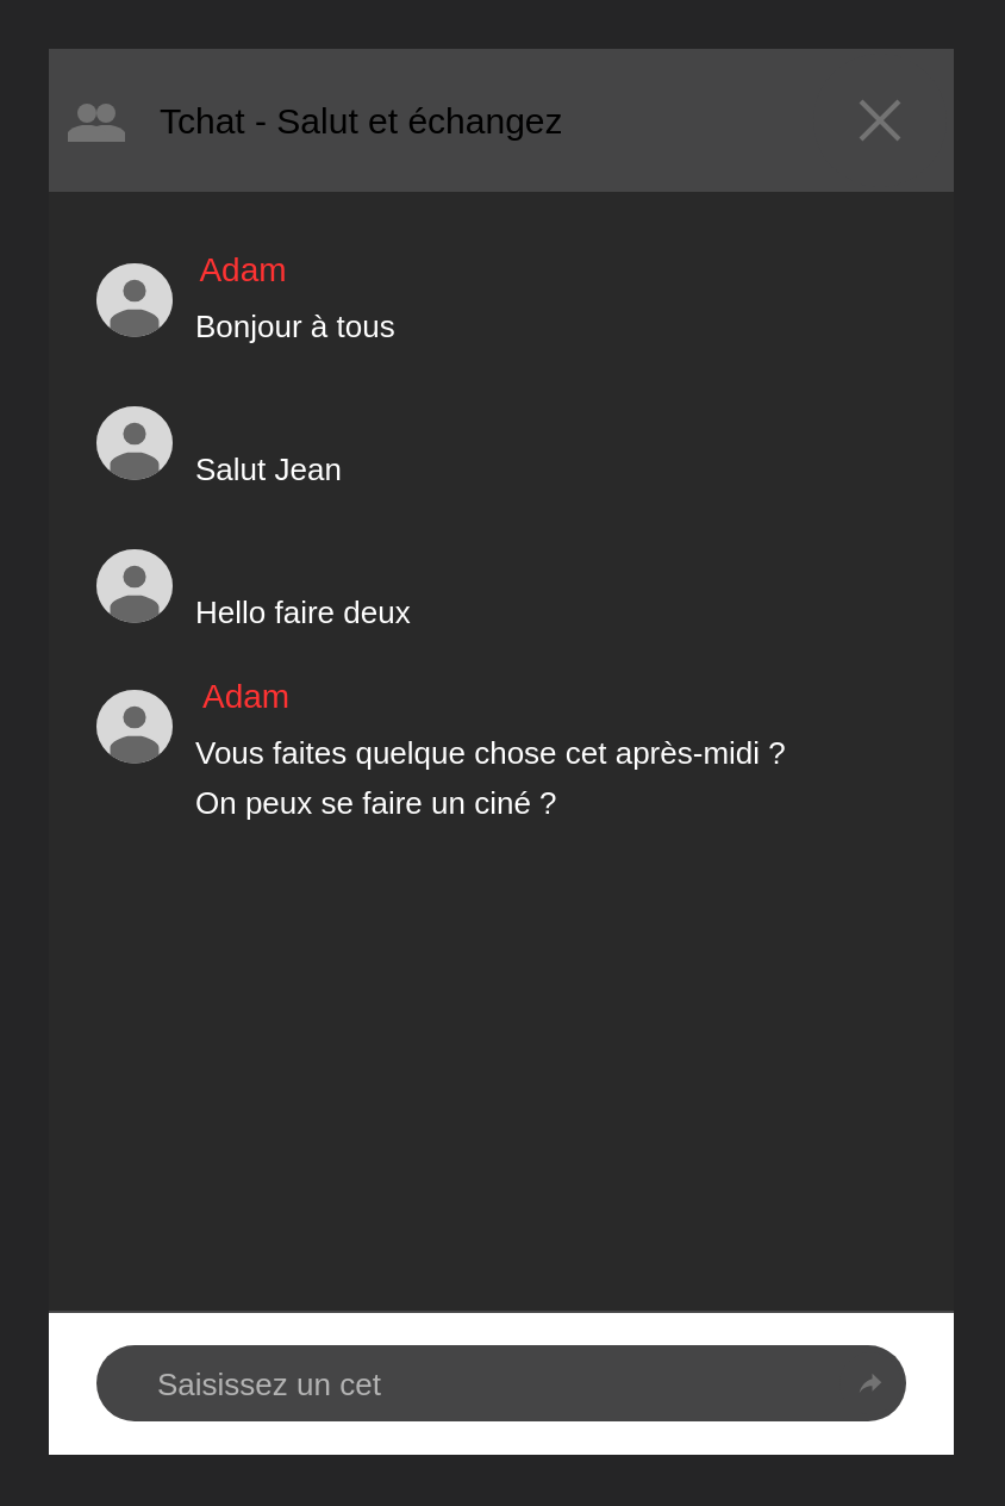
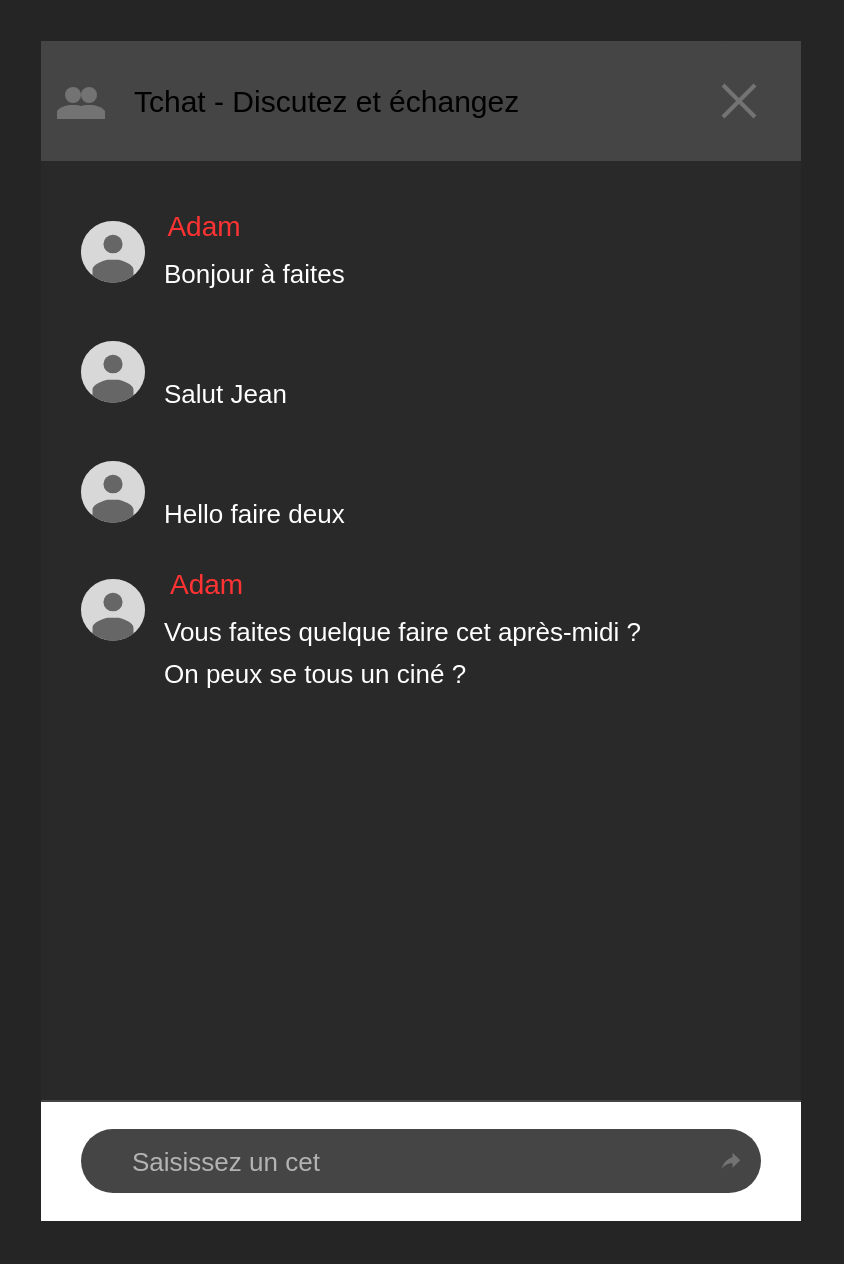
- <mxCell id="4" value="Tchat - Salut et échangez" style="text;html=1;strokeColor=none;fillColor=none;align=left;verticalAlign=middle;whiteSpace=wrap;rounded=0;fontSize=15;" parent="1" vertex="1"><mxGeometry x="65" y="40" width="290" height="20" as="geometry" /></mxCell>
+ <mxCell id="4" value="Tchat - Discutez et échangez" style="text;html=1;strokeColor=none;fillColor=none;align=left;verticalAlign=middle;whiteSpace=wrap;rounded=0;fontSize=15;" parent="1" vertex="1"><mxGeometry x="65" y="40" width="290" height="20" as="geometry" /></mxCell>
- <mxCell id="6" value="Bonjour à tous" style="shape=rect;arcSize=50;strokeColor=none;rounded=1;spacingLeft=0;fontSize=13;align=left;fontColor=#FFFFFF;fillColor=none;" parent="1" vertex="1"><mxGeometry x="80" y="120" width="195" height="32" as="geometry" /></mxCell>
+ <mxCell id="6" value="Bonjour à faites" style="shape=rect;arcSize=50;strokeColor=none;rounded=1;spacingLeft=0;fontSize=13;align=left;fontColor=#FFFFFF;fillColor=none;" parent="1" vertex="1"><mxGeometry x="80" y="120" width="195" height="32" as="geometry" /></mxCell>
- <mxCell id="13" value="Vous faites quelque chose cet après-midi ?" style="shape=rect;arcSize=50;strokeColor=none;rounded=1;spacingLeft=0;fontSize=13;align=left;fontColor=#FFFFFF;fillColor=none;" parent="1" vertex="1"><mxGeometry x="80" y="299" width="260" height="32" as="geometry" /></mxCell>
+ <mxCell id="13" value="Vous faites quelque faire cet après-midi ?" style="shape=rect;arcSize=50;strokeColor=none;rounded=1;spacingLeft=0;fontSize=13;align=left;fontColor=#FFFFFF;fillColor=none;" parent="1" vertex="1"><mxGeometry x="80" y="299" width="260" height="32" as="geometry" /></mxCell>
- <mxCell id="16" value="On peux se faire un ciné ?" style="shape=rect;arcSize=50;strokeColor=none;rounded=1;spacingLeft=0;fontSize=13;align=left;fontColor=#FFFFFF;fillColor=none;" parent="1" vertex="1"><mxGeometry x="80" y="320" width="260" height="32" as="geometry" /></mxCell>
+ <mxCell id="16" value="On peux se tous un ciné ?" style="shape=rect;arcSize=50;strokeColor=none;rounded=1;spacingLeft=0;fontSize=13;align=left;fontColor=#FFFFFF;fillColor=none;" parent="1" vertex="1"><mxGeometry x="80" y="320" width="260" height="32" as="geometry" /></mxCell>
